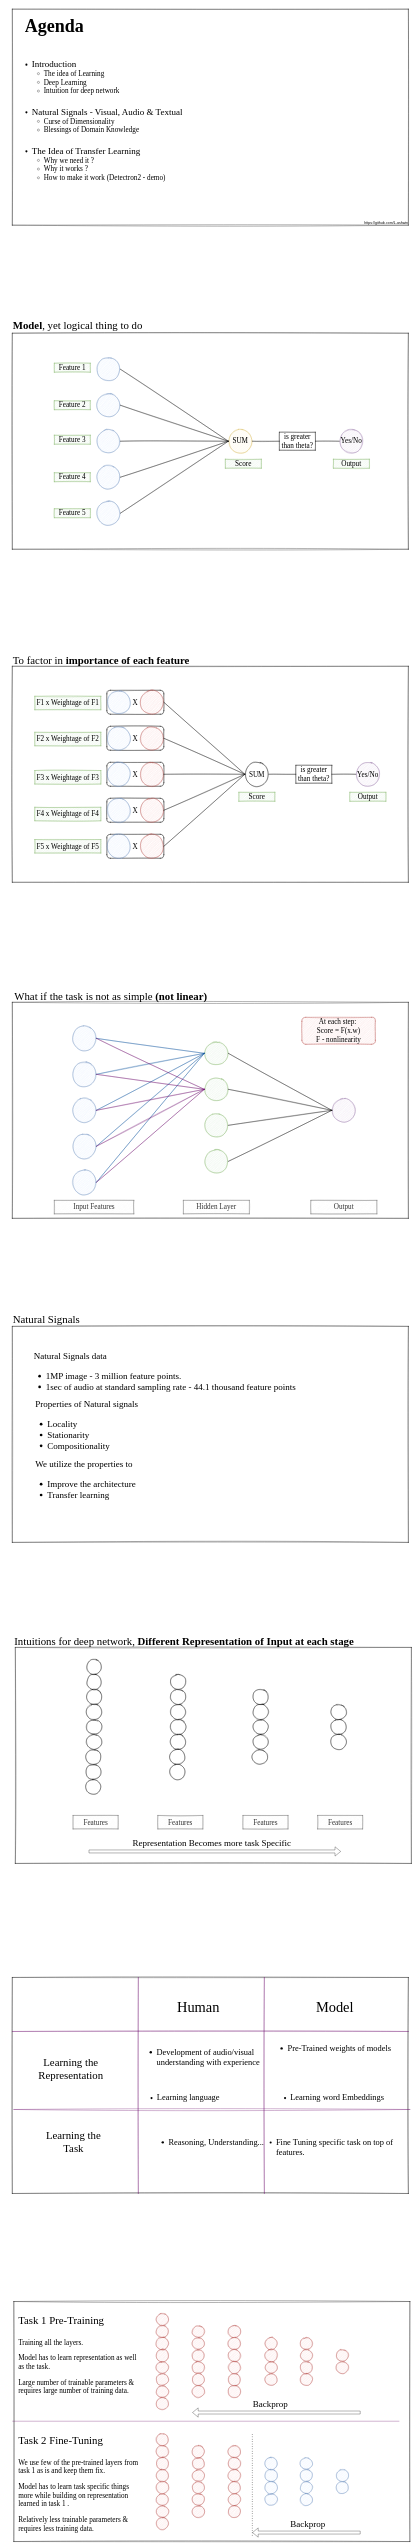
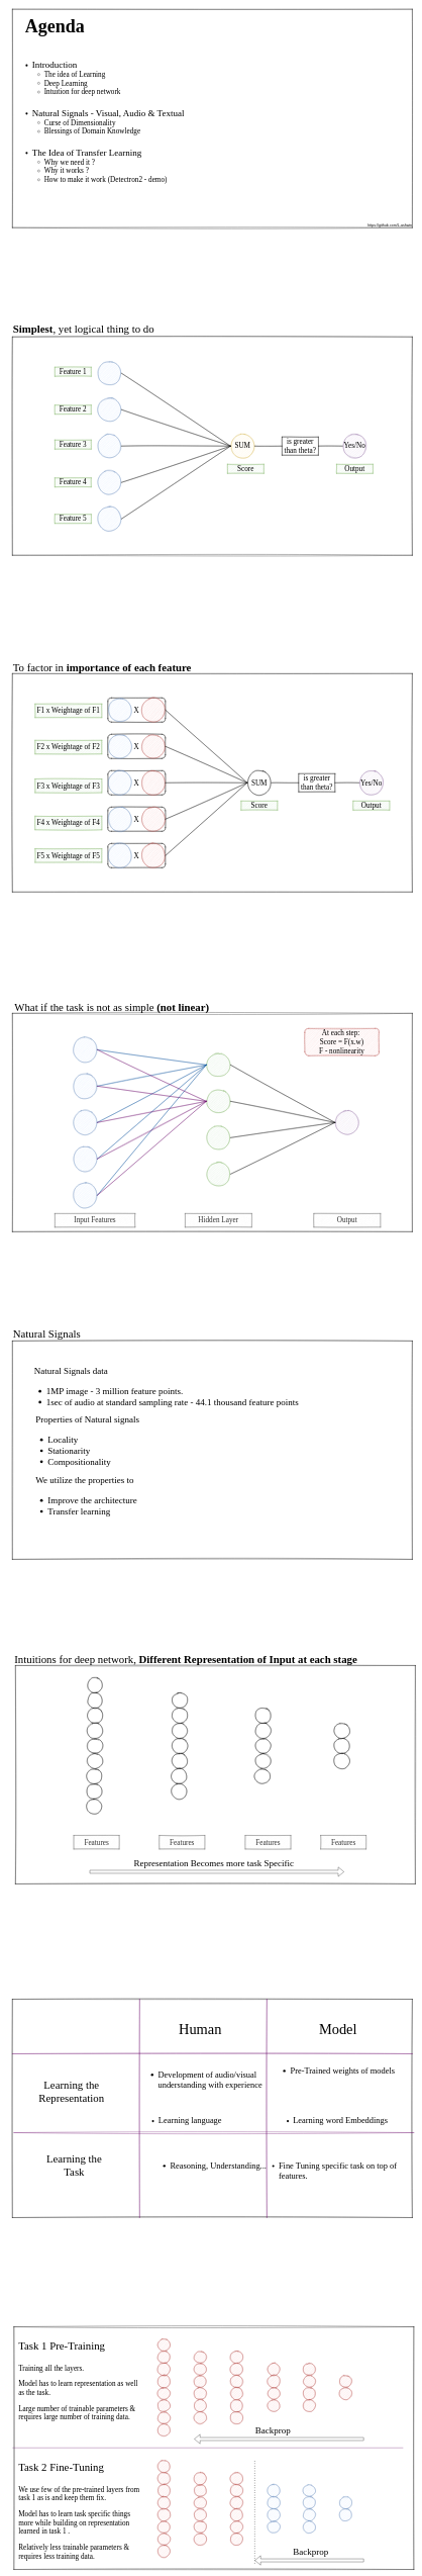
- <mxCell id="66" value="&lt;font style=&quot;font-size: 36px&quot;&gt;&lt;b&gt;Model&lt;/b&gt;, yet logical thing to do&lt;/font&gt;" style="text;html=1;strokeColor=none;fillColor=none;align=left;verticalAlign=middle;whiteSpace=wrap;rounded=0;fontFamily=Times New Roman;fontSize=24;sketch=1;" parent="1" vertex="1"><mxGeometry x="40" y="1070" width="670" height="30" as="geometry" /></mxCell>
+ <mxCell id="66" value="&lt;font style=&quot;font-size: 36px&quot;&gt;&lt;b&gt;Simplest&lt;/b&gt;, yet logical thing to do&lt;/font&gt;" style="text;html=1;strokeColor=none;fillColor=none;align=left;verticalAlign=middle;whiteSpace=wrap;rounded=0;fontFamily=Times New Roman;fontSize=24;sketch=1;" parent="1" vertex="1"><mxGeometry x="40" y="1070" width="670" height="30" as="geometry" /></mxCell>
